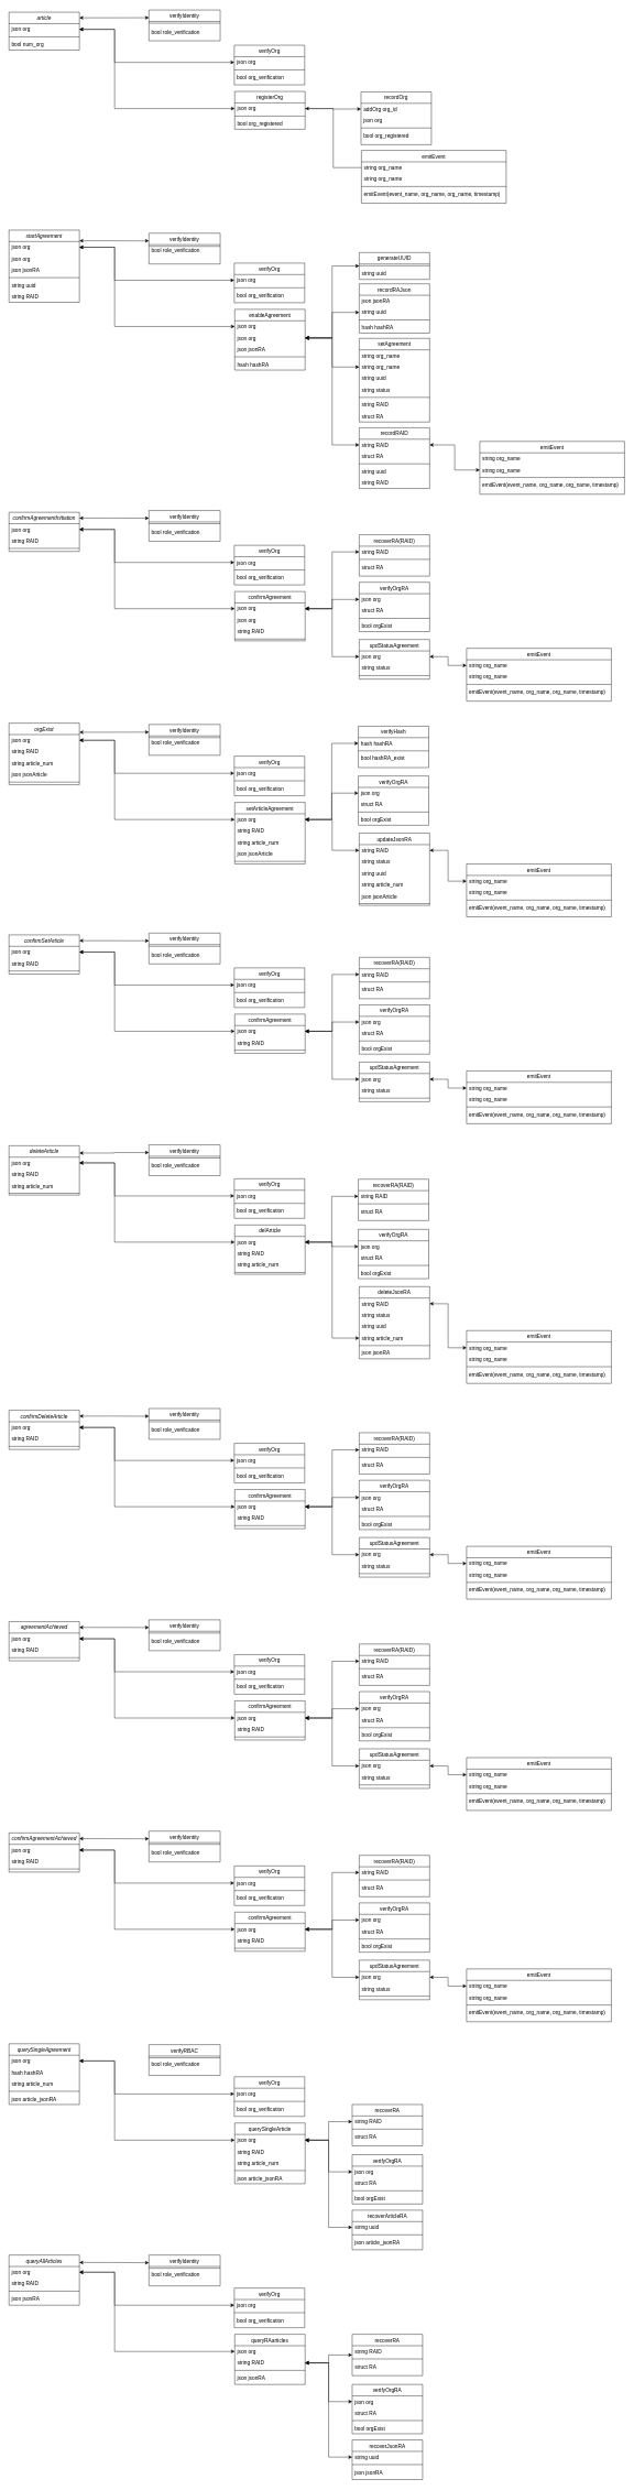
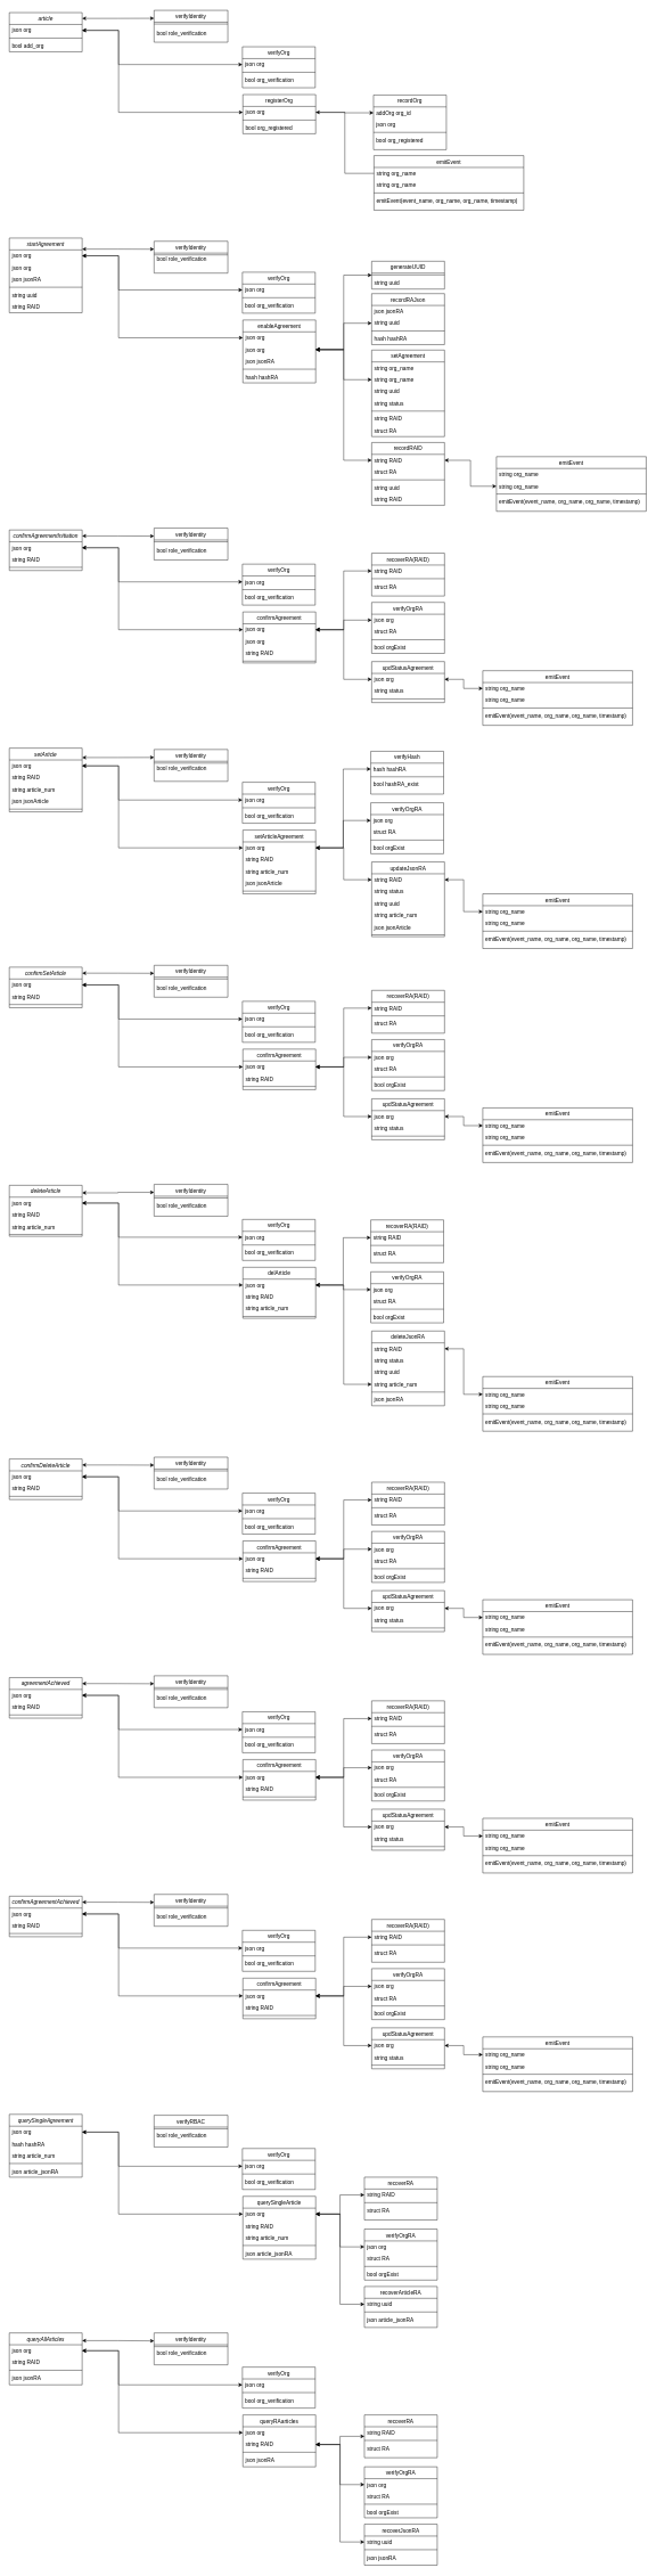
- <mxCell id="6" value="bool num_org" style="text;align=left;verticalAlign=top;spacingLeft=4;spacingRight=4;overflow=hidden;rotatable=0;points=[[0,0.5],[1,0.5]];portConstraint=eastwest;" vertex="1" parent="3"><mxGeometry y="60" width="160" height="26" as="geometry" /></mxCell>
+ <mxCell id="6" value="bool add_org" style="text;align=left;verticalAlign=top;spacingLeft=4;spacingRight=4;overflow=hidden;rotatable=0;points=[[0,0.5],[1,0.5]];portConstraint=eastwest;" vertex="1" parent="3"><mxGeometry y="60" width="160" height="26" as="geometry" /></mxCell>
- <mxCell id="89" value="orgExist" style="swimlane;fontStyle=2;align=center;verticalAlign=top;childLayout=stackLayout;horizontal=1;startSize=26;horizontalStack=0;resizeParent=1;resizeLast=0;collapsible=1;marginBottom=0;rounded=0;shadow=0;strokeWidth=1;" vertex="1" parent="1"><mxGeometry y="1640" width="160" height="140" as="geometry" x="20"><mxRectangle x="230" y="140" width="160" height="26" as="alternateBounds" /></mxGeometry></mxCell>
+ <mxCell id="89" value="setArticle" style="swimlane;fontStyle=2;align=center;verticalAlign=top;childLayout=stackLayout;horizontal=1;startSize=26;horizontalStack=0;resizeParent=1;resizeLast=0;collapsible=1;marginBottom=0;rounded=0;shadow=0;strokeWidth=1;" vertex="1" parent="1"><mxGeometry y="1640" width="160" height="140" as="geometry" x="20"><mxRectangle x="230" y="140" width="160" height="26" as="alternateBounds" /></mxGeometry></mxCell>
